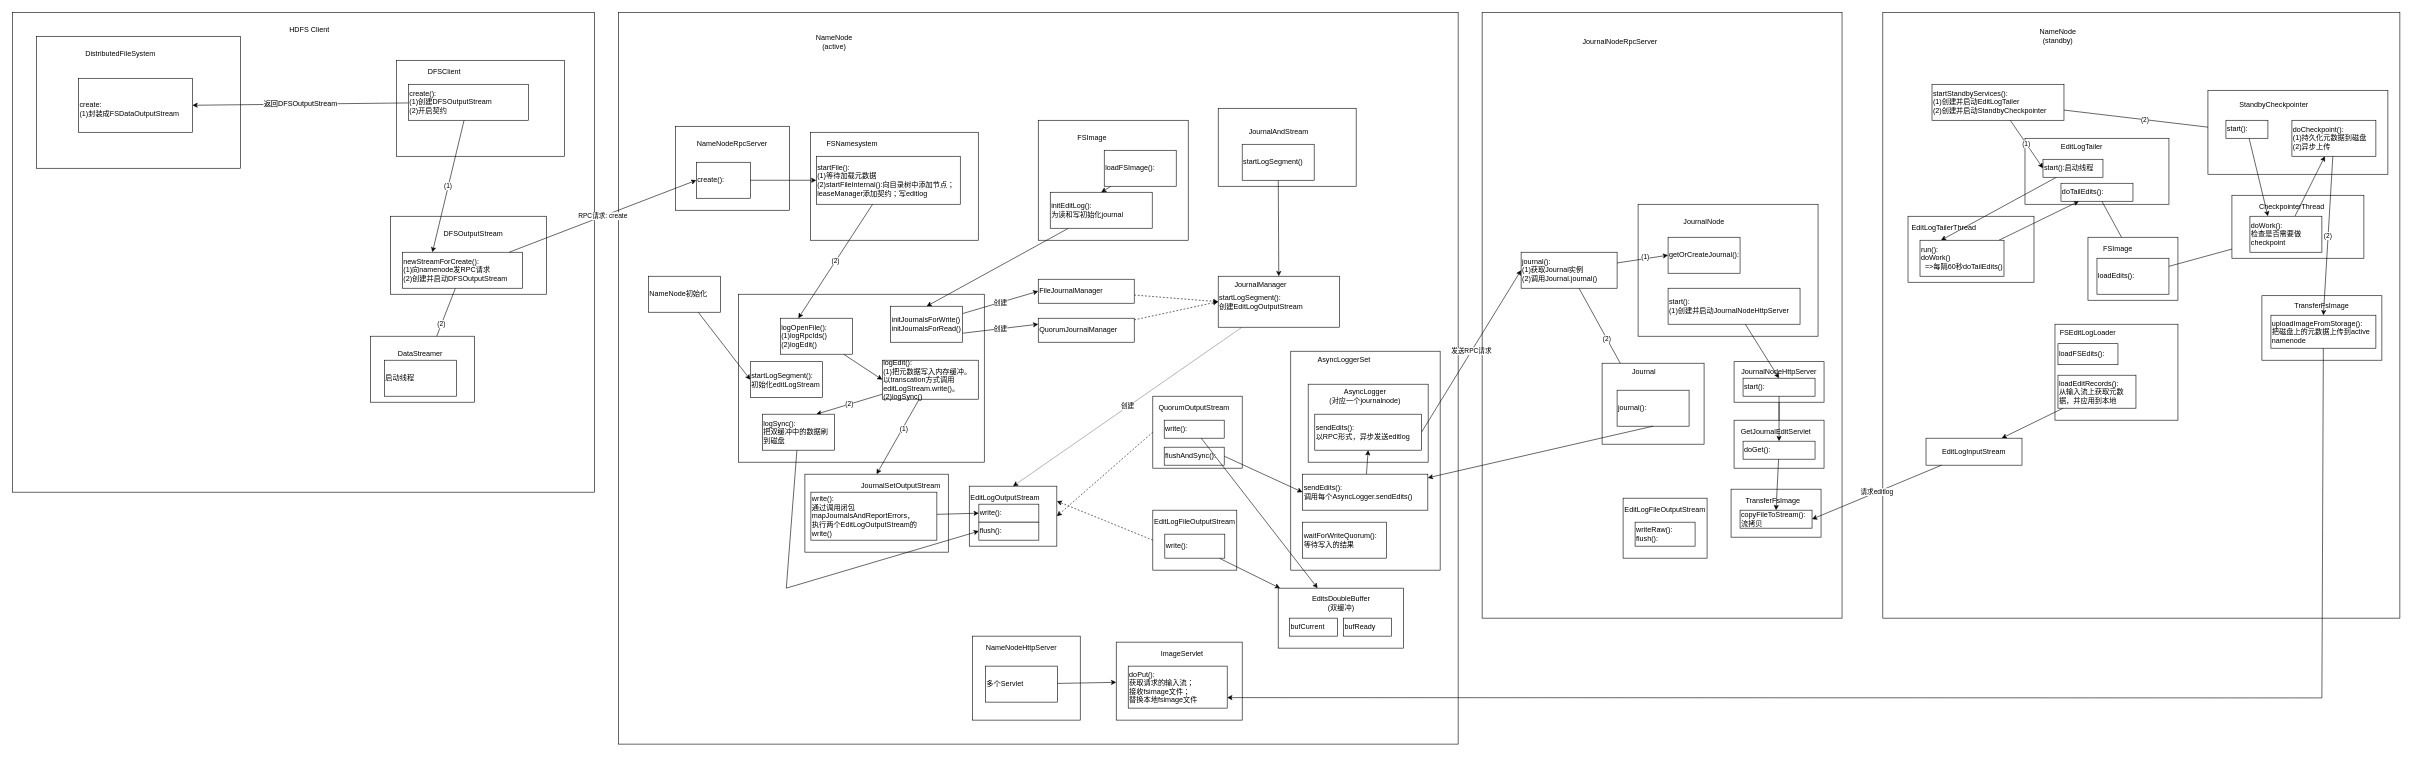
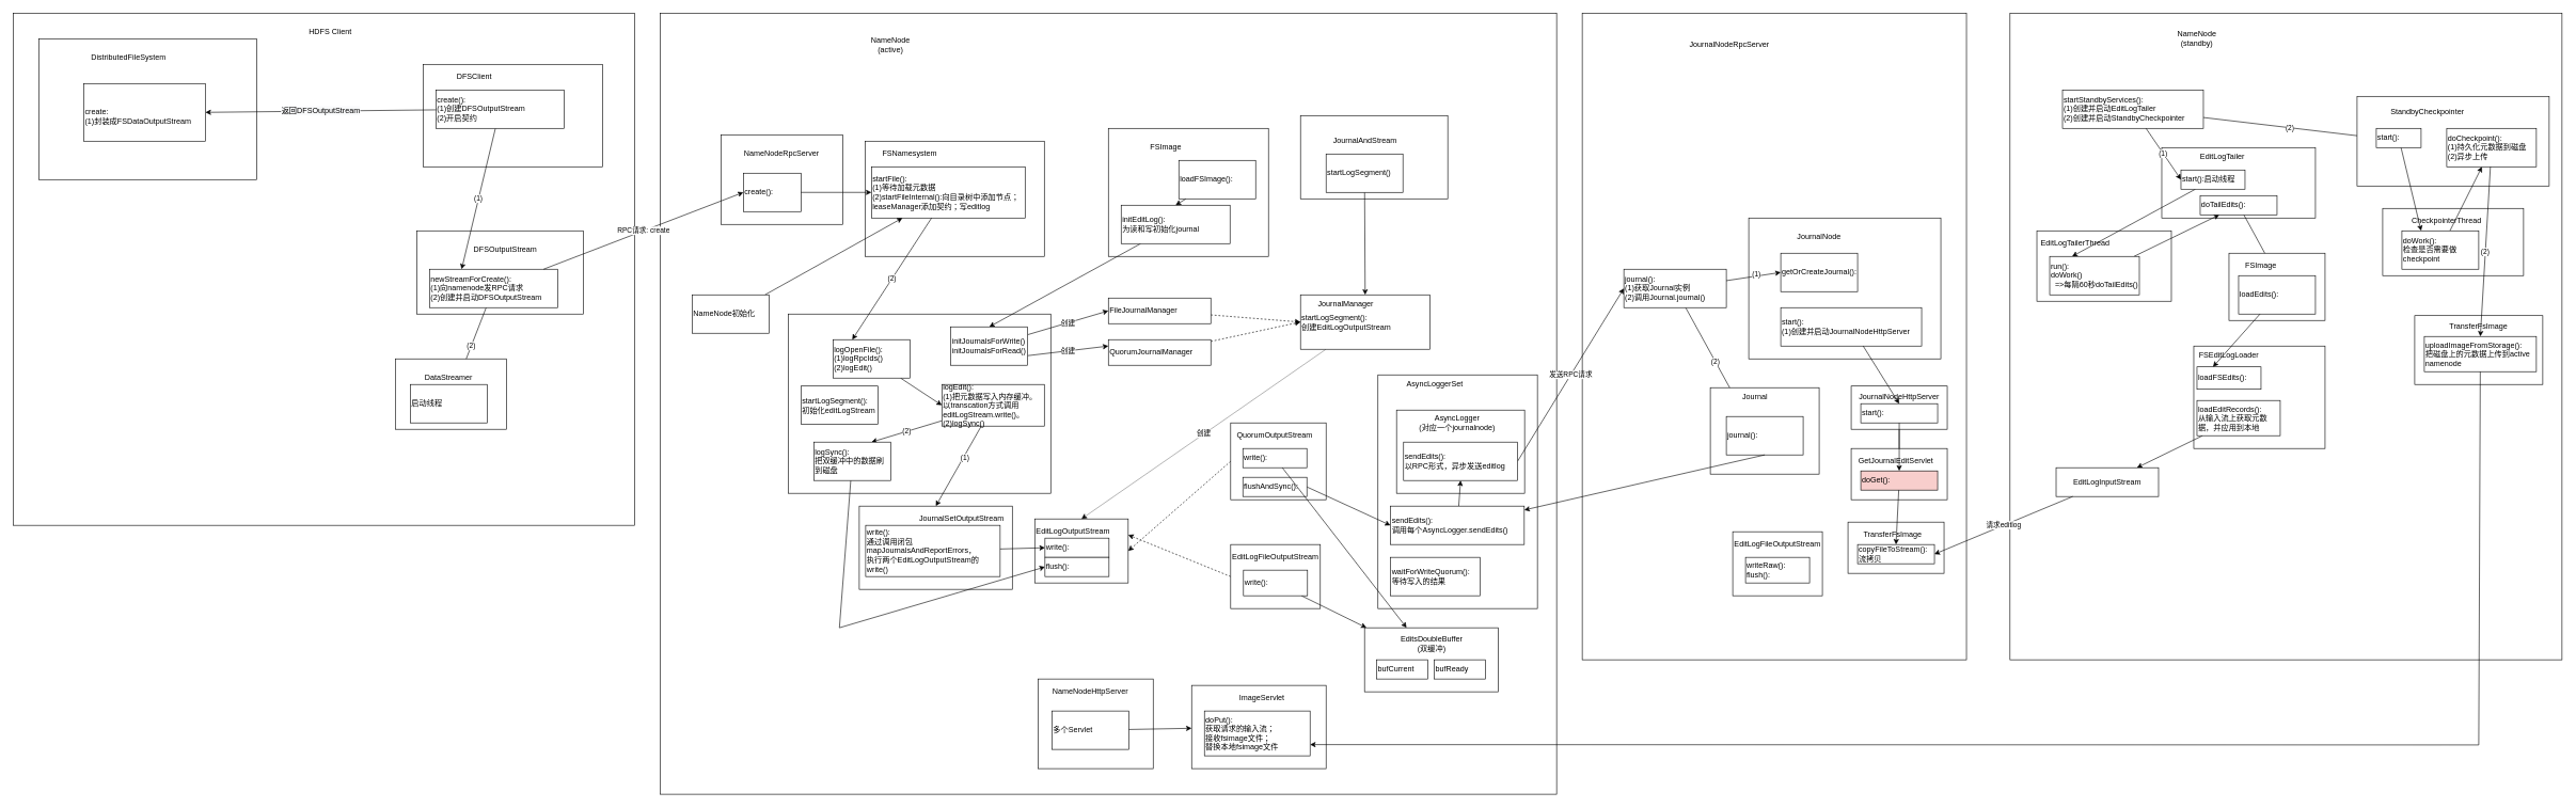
- <mxCell id="128" style="edgeStyle=none;rounded=0;orthogonalLoop=1;jettySize=auto;html=1;" edge="1" parent="1" source="124" target="156"><mxGeometry relative="1" as="geometry" /></mxCell>
+ <mxCell id="128" style="edgeStyle=none;rounded=0;orthogonalLoop=1;jettySize=auto;html=1;entryX=0.25;entryY=0;entryDx=0;entryDy=0;" edge="1" parent="1" source="124" target="127"><mxGeometry relative="1" as="geometry" /></mxCell>
- <mxCell id="62" style="edgeStyle=none;rounded=0;orthogonalLoop=1;jettySize=auto;html=1;entryX=0;entryY=0.5;entryDx=0;entryDy=0;" edge="1" parent="1" source="63" target="61"><mxGeometry relative="1" as="geometry" /></mxCell>
+ <mxCell id="62" style="edgeStyle=none;rounded=0;orthogonalLoop=1;jettySize=auto;html=1;" edge="1" parent="1" source="63" target="26"><mxGeometry relative="1" as="geometry" /></mxCell>
- <mxCell id="142" value="doGet():" style="rounded=0;whiteSpace=wrap;html=1;align=left;" vertex="1" parent="1"><mxGeometry x="2905" y="735" width="120" height="30" as="geometry" /></mxCell>
+ <mxCell id="142" value="doGet():" style="rounded=0;whiteSpace=wrap;html=1;align=left;fillColor=#f8cecc;" vertex="1" parent="1"><mxGeometry x="2905" y="735" width="120" height="30" as="geometry" /></mxCell>
